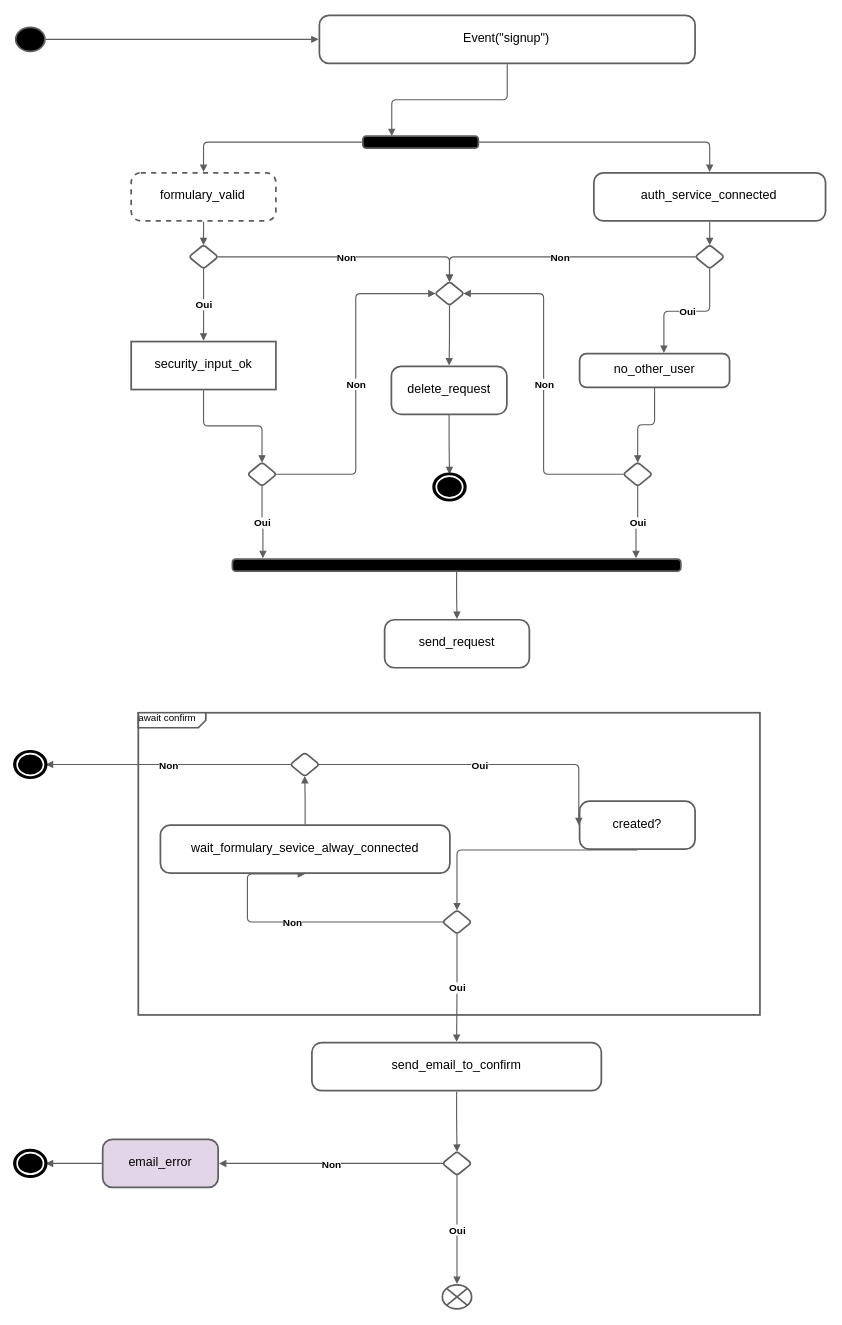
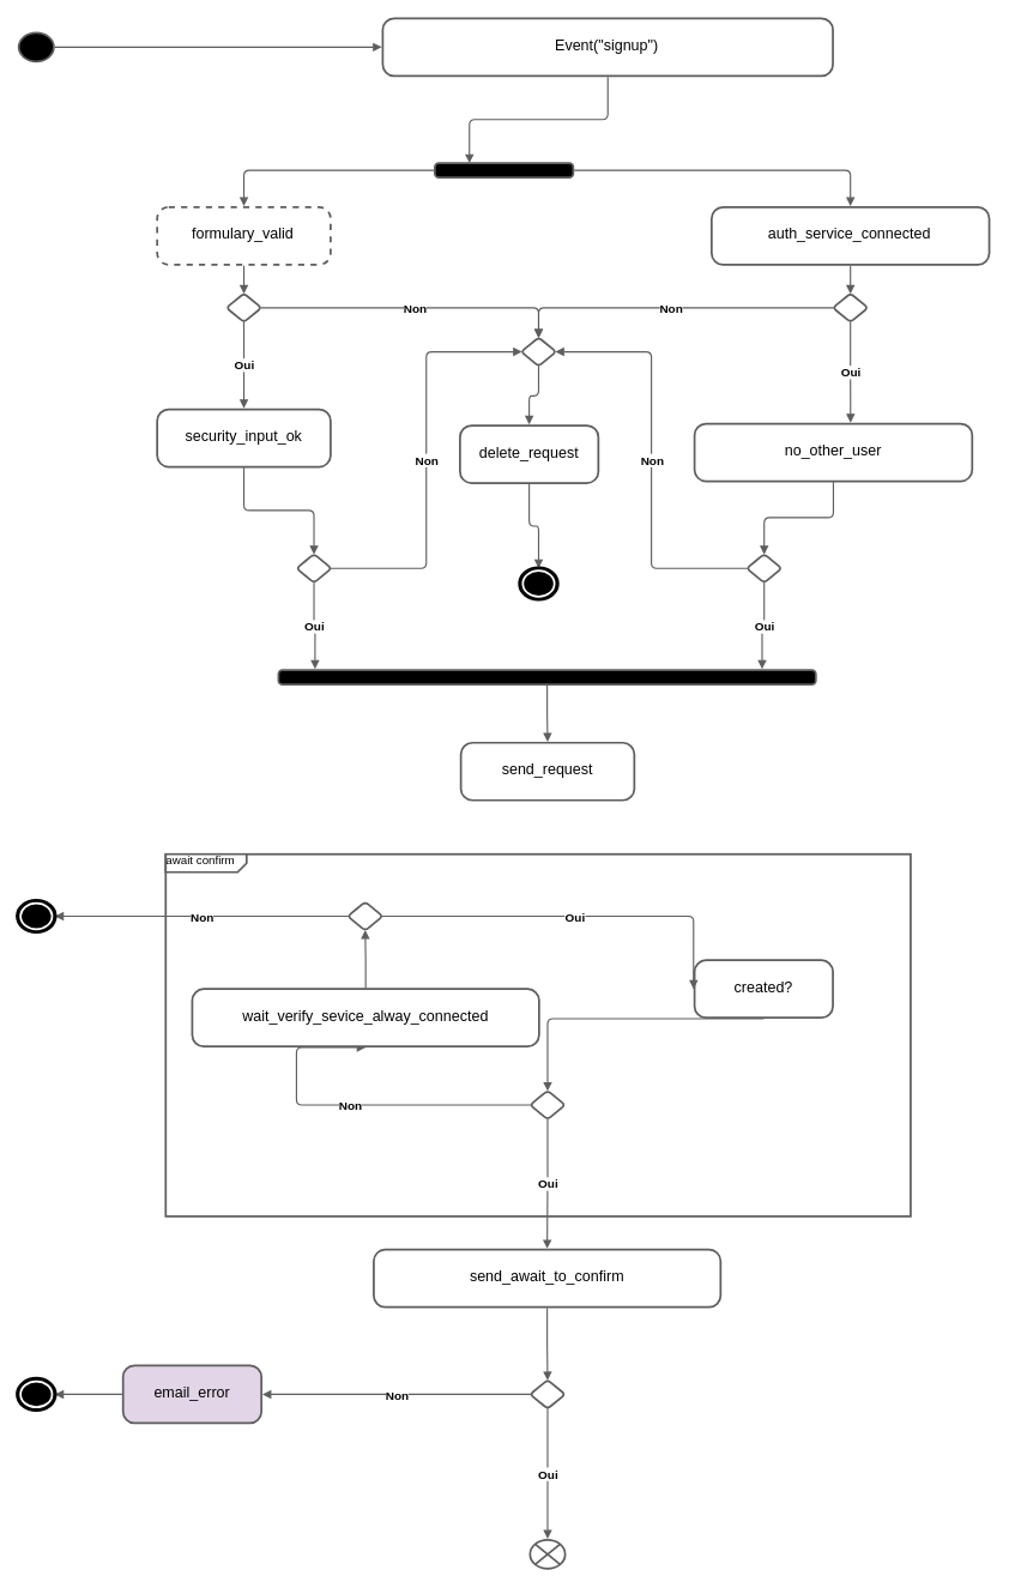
- <mxCell id="41" value="&lt;div style=&quot;display: flex; justify-content: center; text-align: center; align-items: baseline; font-size: 0; line-height: 1.25;margin-top: -2px;&quot;&gt;&lt;span&gt;&lt;span style=&quot;font-size: 16.7px;&quot;&gt;security_input_ok&lt;/span&gt;&lt;/span&gt;&lt;/div&gt;" style="arcSize=20;whiteSpace=wrap;overflow=block;blockSpacing=1;html=1;fontSize=13;spacing=0;strokeColor=#5e5e5e;strokeOpacity=100;strokeWidth=2.3;fontColor=#000000;rounded=0;" parent="1" vertex="1"><mxGeometry x="174" y="455" width="193" height="64" as="geometry" /></mxCell>
+ <mxCell id="41" value="&lt;div style=&quot;display: flex; justify-content: center; text-align: center; align-items: baseline; font-size: 0; line-height: 1.25;margin-top: -2px;&quot;&gt;&lt;span&gt;&lt;span style=&quot;font-size: 16.7px;&quot;&gt;security_input_ok&lt;/span&gt;&lt;/span&gt;&lt;/div&gt;" style="rounded=1;arcSize=20;whiteSpace=wrap;overflow=block;blockSpacing=1;html=1;fontSize=13;spacing=0;strokeColor=#5e5e5e;strokeOpacity=100;strokeWidth=2.3;fontColor=#000000;" parent="1" vertex="1"><mxGeometry x="174" y="455" width="193" height="64" as="geometry" /></mxCell>
- <mxCell id="29" value="&lt;div style=&quot;display: flex; justify-content: center; text-align: center; align-items: baseline; font-size: 0; line-height: 1.25;margin-top: -2px;&quot;&gt;&lt;span&gt;&lt;span style=&quot;font-size: 16.7px;&quot;&gt;no_other_user&lt;/span&gt;&lt;/span&gt;&lt;/div&gt;" style="rounded=1;arcSize=20;whiteSpace=wrap;overflow=block;blockSpacing=1;html=1;fontSize=13;spacing=0;strokeColor=#5e5e5e;strokeOpacity=100;strokeWidth=2.3;fontColor=#000000;" parent="1" vertex="1"><mxGeometry x="772" y="471" width="200" height="45" as="geometry" /></mxCell>
+ <mxCell id="29" value="&lt;div style=&quot;display: flex; justify-content: center; text-align: center; align-items: baseline; font-size: 0; line-height: 1.25;margin-top: -2px;&quot;&gt;&lt;span&gt;&lt;span style=&quot;font-size: 16.7px;&quot;&gt;no_other_user&lt;/span&gt;&lt;/span&gt;&lt;/div&gt;" style="rounded=1;arcSize=20;whiteSpace=wrap;overflow=block;blockSpacing=1;html=1;fontSize=13;spacing=0;strokeColor=#5e5e5e;strokeOpacity=100;strokeWidth=2.3;fontColor=#000000;" parent="1" vertex="1"><mxGeometry x="772" y="471" width="309" height="64" as="geometry" /></mxCell>
- <mxCell id="23" value="&lt;div style=&quot;display: flex; justify-content: center; text-align: center; align-items: baseline; font-size: 0; line-height: 1.25;margin-top: -2px;&quot;&gt;&lt;span&gt;&lt;span style=&quot;font-size: 16.7px;&quot;&gt;delete_request&lt;/span&gt;&lt;/span&gt;&lt;/div&gt;" style="rounded=1;arcSize=20;whiteSpace=wrap;overflow=block;blockSpacing=1;html=1;fontSize=13;spacing=0;strokeColor=#5e5e5e;strokeOpacity=100;strokeWidth=2.3;fontColor=#000000;" parent="1" vertex="1"><mxGeometry x="521" y="488" width="154" height="64" as="geometry" /></mxCell>
+ <mxCell id="23" value="&lt;div style=&quot;display: flex; justify-content: center; text-align: center; align-items: baseline; font-size: 0; line-height: 1.25;margin-top: -2px;&quot;&gt;&lt;span&gt;&lt;span style=&quot;font-size: 16.7px;&quot;&gt;delete_request&lt;/span&gt;&lt;/span&gt;&lt;/div&gt;" style="rounded=1;arcSize=20;whiteSpace=wrap;overflow=block;blockSpacing=1;html=1;fontSize=13;spacing=0;strokeColor=#5e5e5e;strokeOpacity=100;strokeWidth=2.3;fontColor=#000000;" parent="1" vertex="1"><mxGeometry x="511" y="473" width="154" height="64" as="geometry" /></mxCell>
- <mxCell id="53" value="&lt;div style=&quot;display: flex; justify-content: center; text-align: center; align-items: baseline; font-size: 0; line-height: 1.25;margin-top: -2px;&quot;&gt;&lt;span&gt;&lt;span style=&quot;font-size: 16.7px;&quot;&gt;wait_formulary_sevice_alway_connected&lt;/span&gt;&lt;/span&gt;&lt;/div&gt;" style="rounded=1;arcSize=20;whiteSpace=wrap;overflow=block;blockSpacing=1;html=1;fontSize=13;spacing=0;strokeColor=#5e5e5e;strokeOpacity=100;strokeWidth=2.3;fontColor=#000000;" parent="1" vertex="1"><mxGeometry x="213" y="1100" width="386" height="64" as="geometry" /></mxCell>
+ <mxCell id="53" value="&lt;div style=&quot;display: flex; justify-content: center; text-align: center; align-items: baseline; font-size: 0; line-height: 1.25;margin-top: -2px;&quot;&gt;&lt;span&gt;&lt;span style=&quot;font-size: 16.7px;&quot;&gt;wait_verify_sevice_alway_connected&lt;/span&gt;&lt;/span&gt;&lt;/div&gt;" style="rounded=1;arcSize=20;whiteSpace=wrap;overflow=block;blockSpacing=1;html=1;fontSize=13;spacing=0;strokeColor=#5e5e5e;strokeOpacity=100;strokeWidth=2.3;fontColor=#000000;" parent="1" vertex="1"><mxGeometry x="213" y="1100" width="386" height="64" as="geometry" /></mxCell>
- <mxCell id="61" value="&lt;div style=&quot;display: flex; justify-content: center; text-align: center; align-items: baseline; font-size: 0; line-height: 1.25;margin-top: -2px;&quot;&gt;&lt;span&gt;&lt;span style=&quot;font-size: 16.7px;&quot;&gt;send_email_to_confirm&lt;/span&gt;&lt;/span&gt;&lt;/div&gt;" style="rounded=1;arcSize=20;whiteSpace=wrap;overflow=block;blockSpacing=1;html=1;fontSize=13;spacing=0;strokeColor=#5e5e5e;strokeOpacity=100;strokeWidth=2.3;fontColor=#000000;" parent="1" vertex="1"><mxGeometry x="415" y="1390" width="386" height="64" as="geometry" /></mxCell>
+ <mxCell id="61" value="&lt;div style=&quot;display: flex; justify-content: center; text-align: center; align-items: baseline; font-size: 0; line-height: 1.25;margin-top: -2px;&quot;&gt;&lt;span&gt;&lt;span style=&quot;font-size: 16.7px;&quot;&gt;send_await_to_confirm&lt;/span&gt;&lt;/span&gt;&lt;/div&gt;" style="rounded=1;arcSize=20;whiteSpace=wrap;overflow=block;blockSpacing=1;html=1;fontSize=13;spacing=0;strokeColor=#5e5e5e;strokeOpacity=100;strokeWidth=2.3;fontColor=#000000;" parent="1" vertex="1"><mxGeometry x="415" y="1390" width="386" height="64" as="geometry" /></mxCell>
